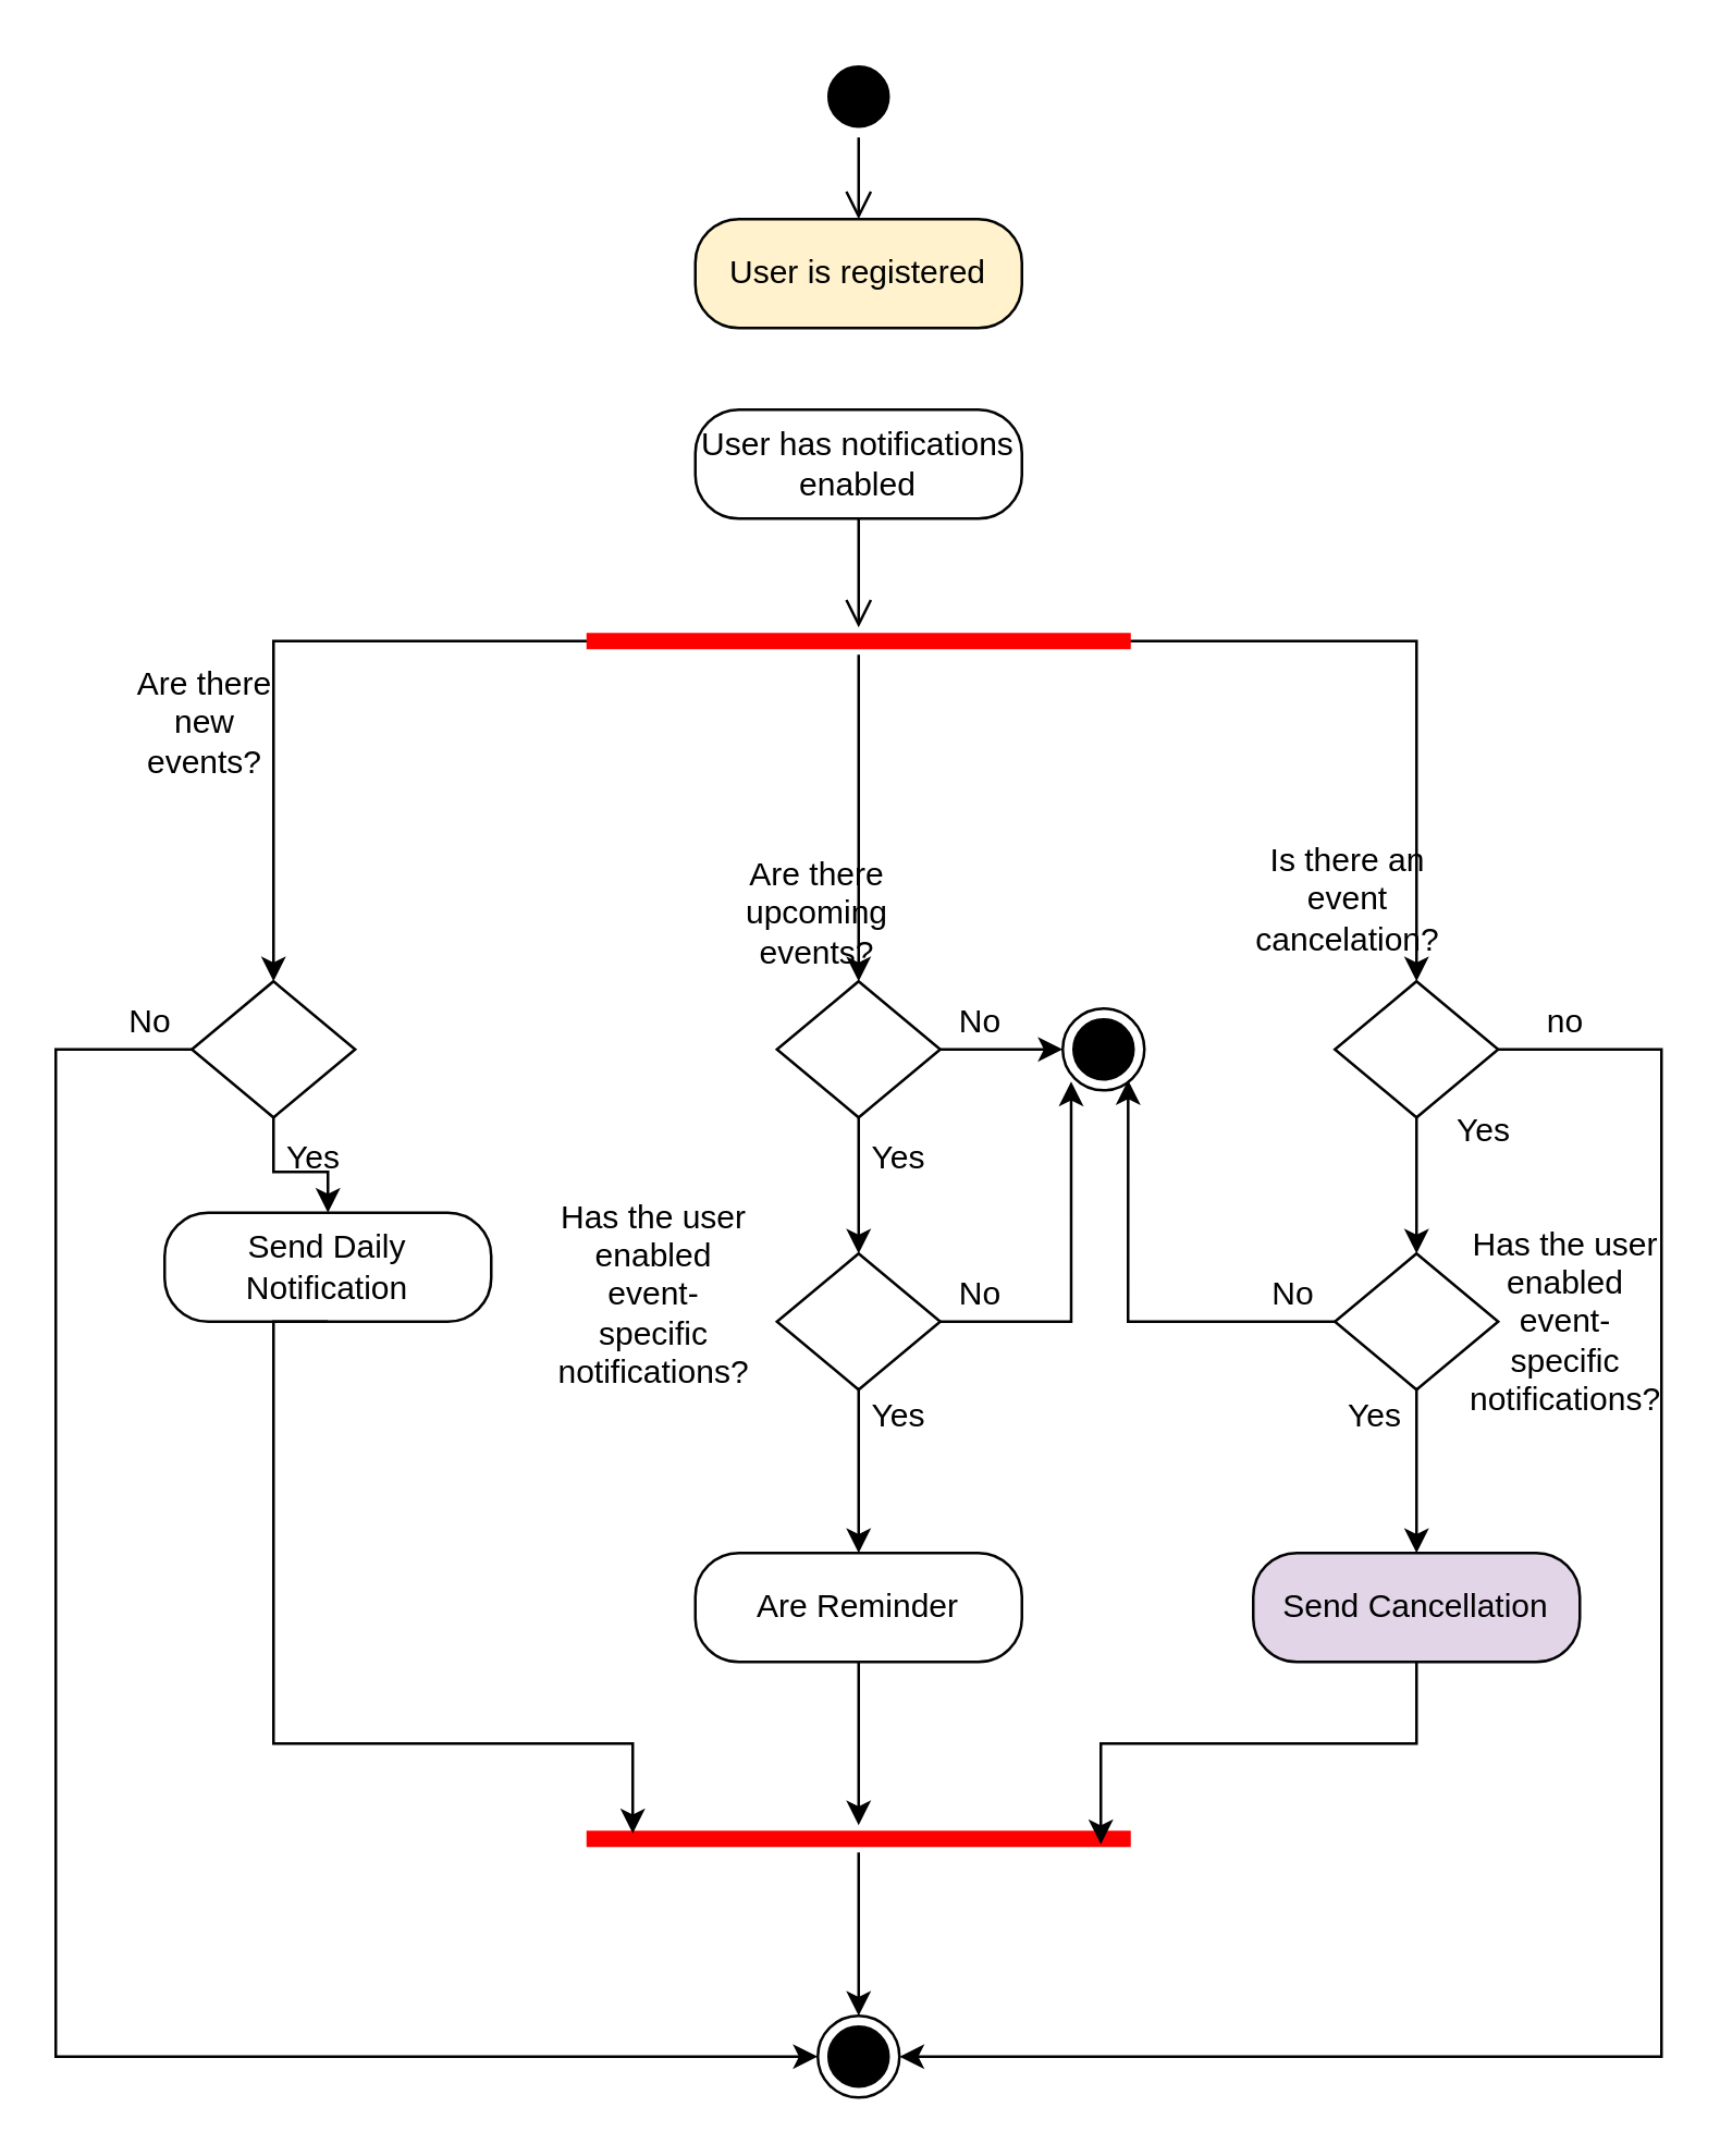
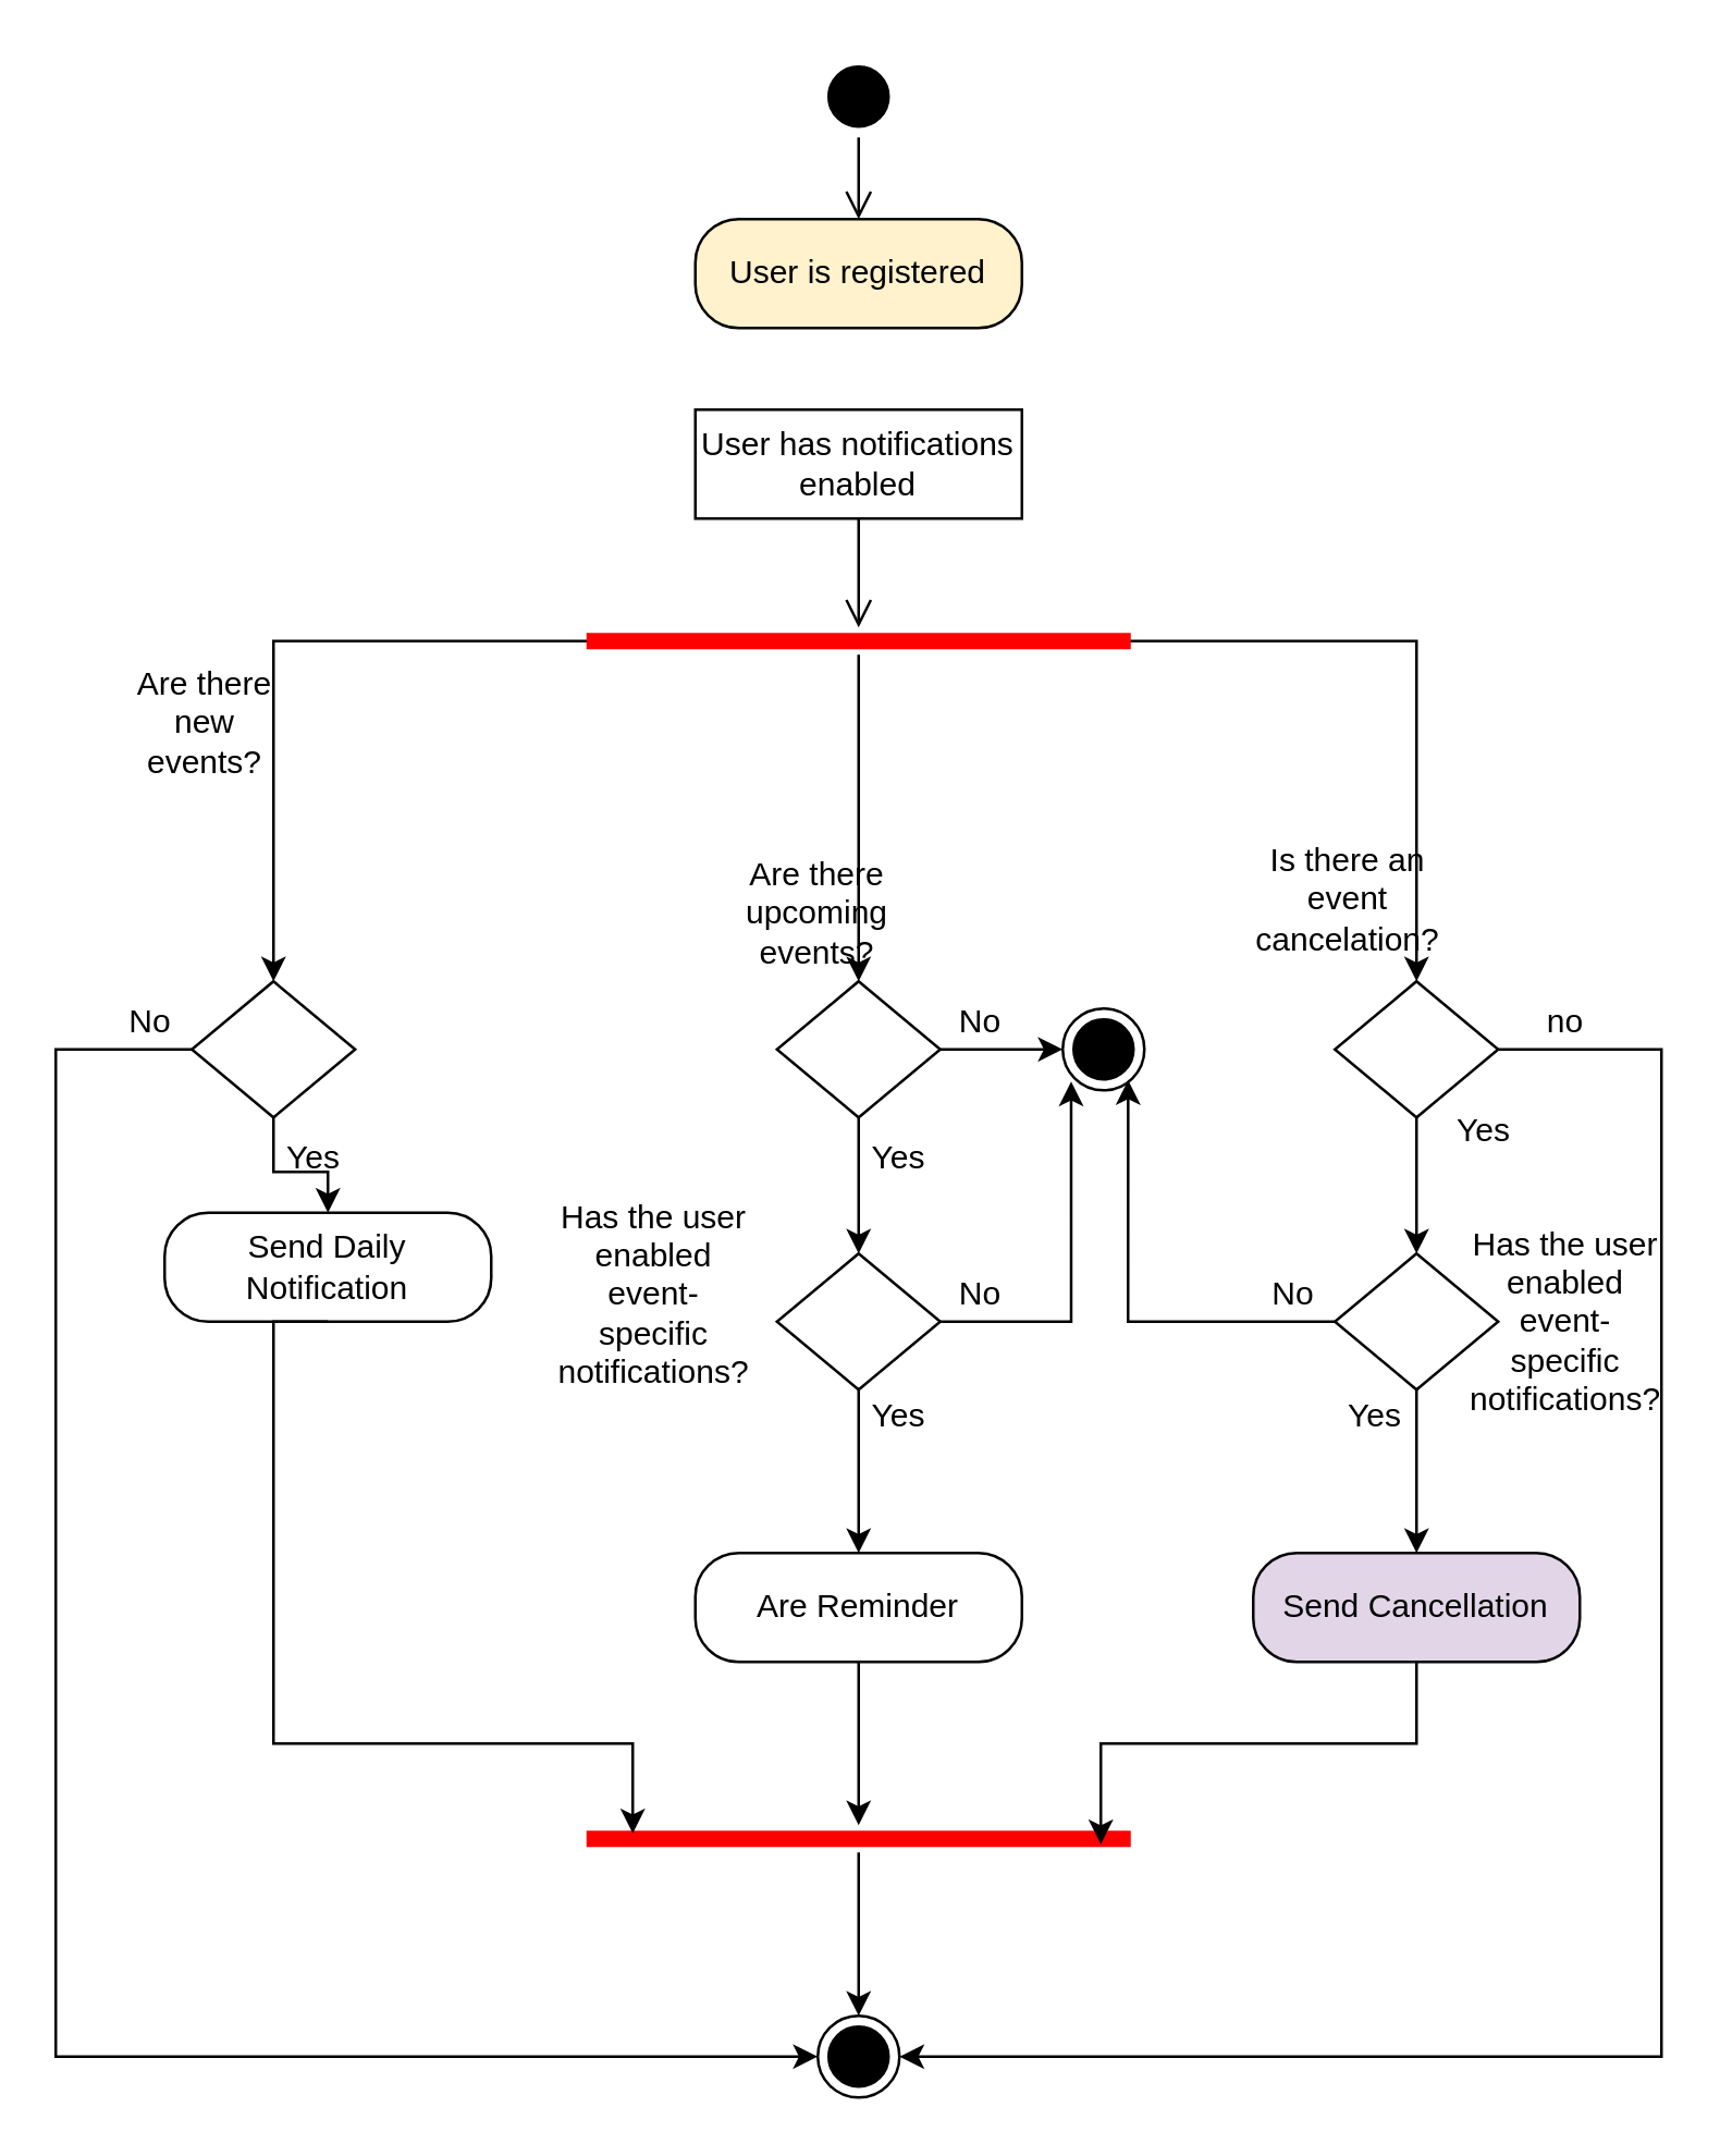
- <mxCell id="5" value="User has notifications enabled" style="rounded=1;whiteSpace=wrap;html=1;arcSize=40;fontColor=#000000;fillColor=#FFFFFF;strokeColor=#030303;" parent="1" vertex="1"><mxGeometry x="255" y="150" width="120" height="40" as="geometry" /></mxCell>
+ <mxCell id="5" value="User has notifications enabled" style="whiteSpace=wrap;html=1;arcSize=40;fontColor=#000000;fillColor=#FFFFFF;strokeColor=#030303;rounded=0;" parent="1" vertex="1"><mxGeometry x="255" y="150" width="120" height="40" as="geometry" /></mxCell>
